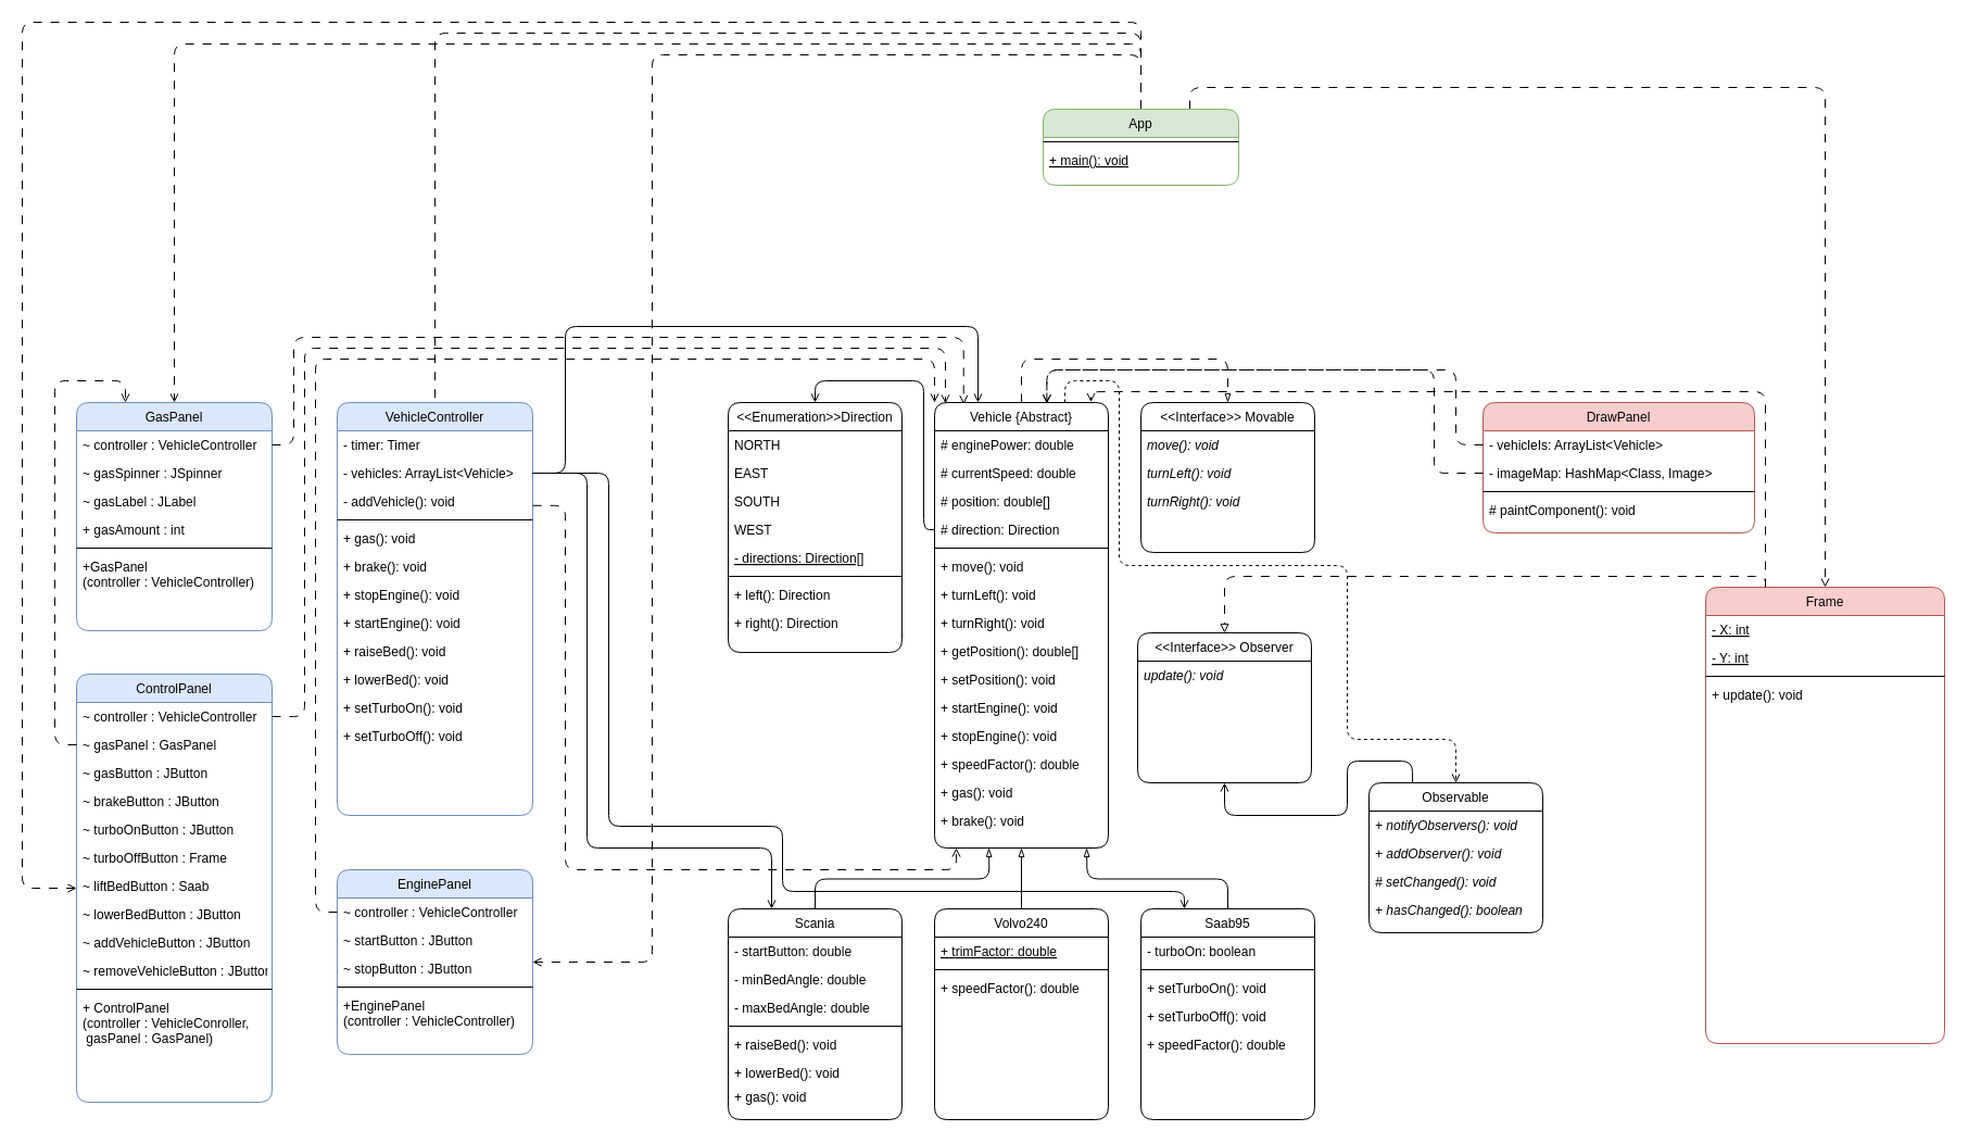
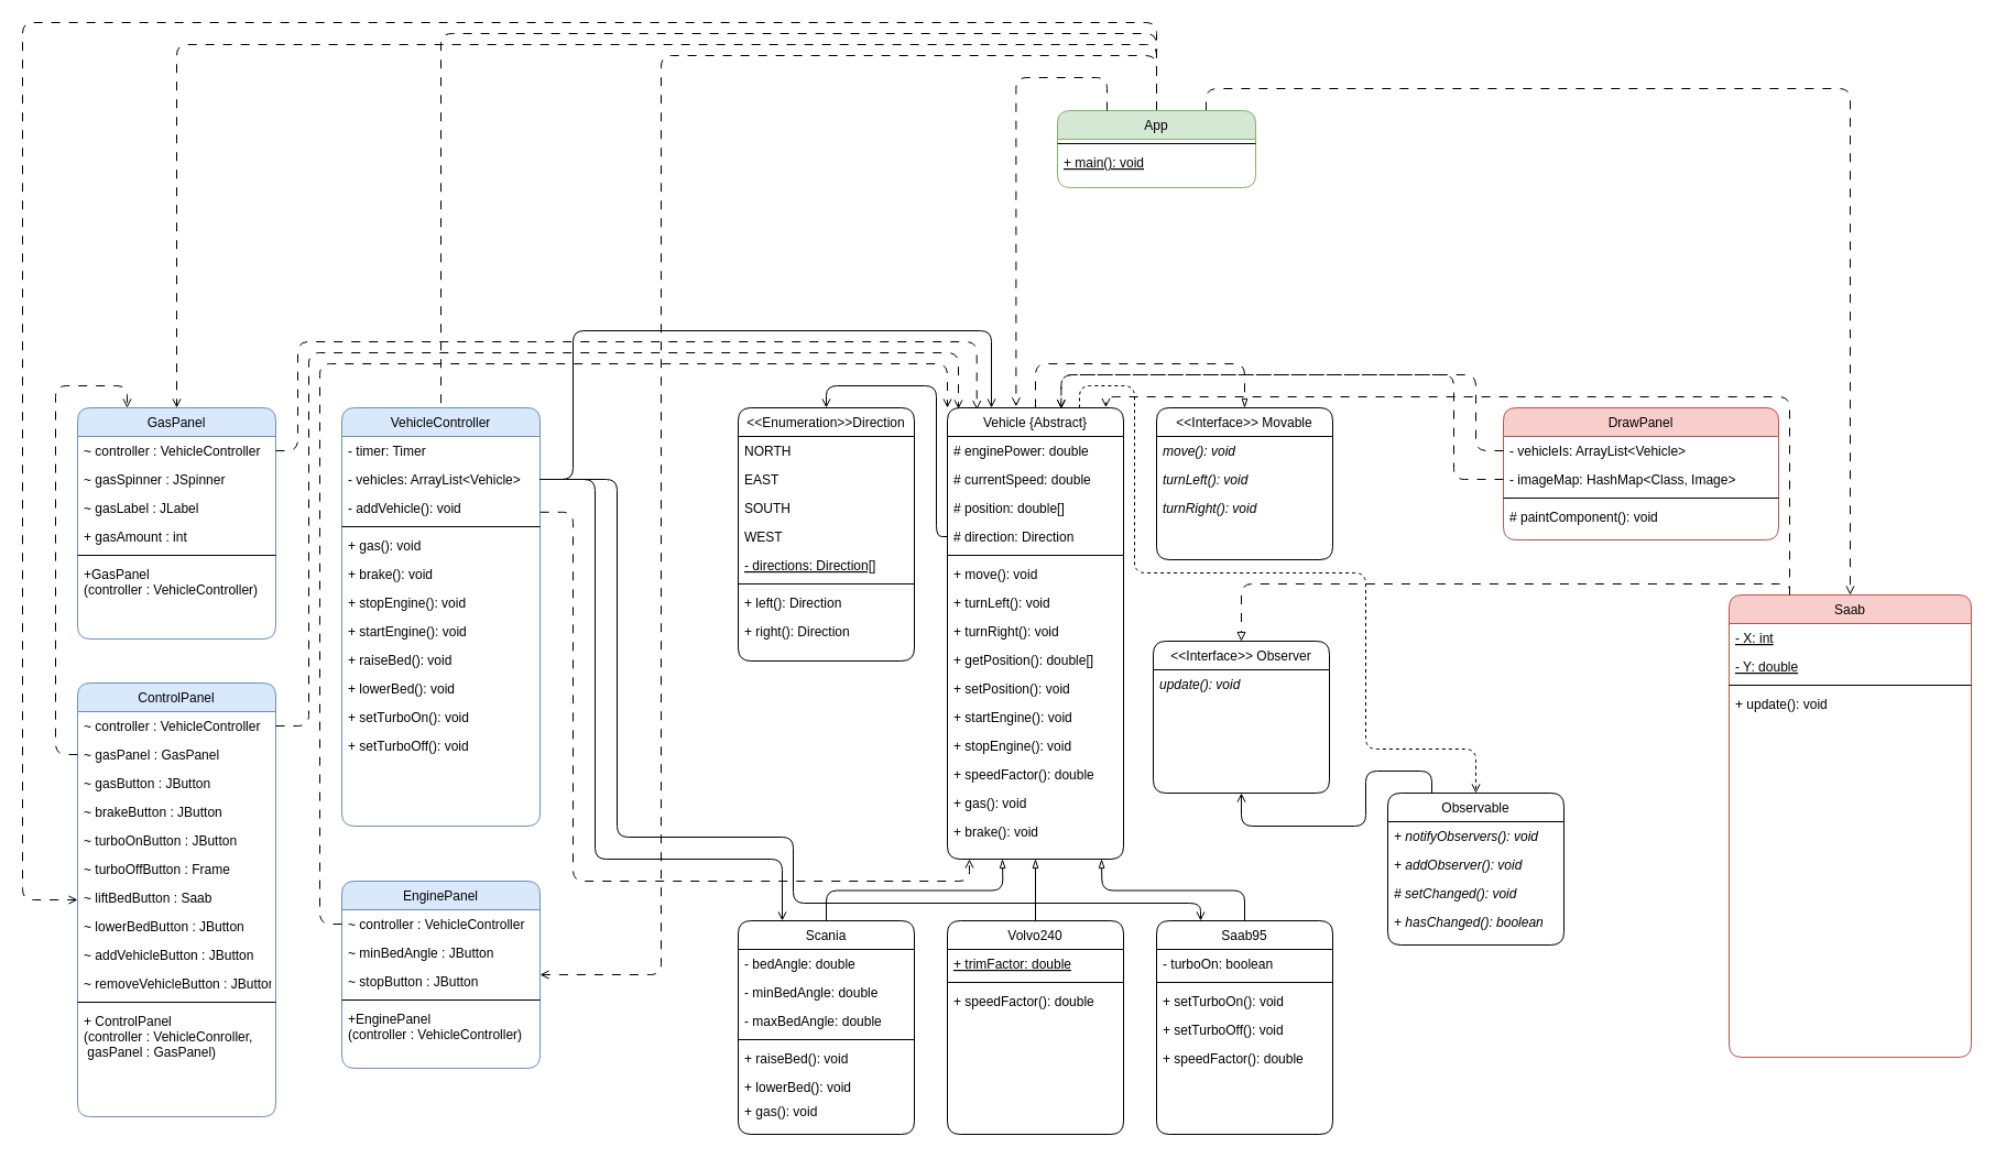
+ <mxCell id="91" style="edgeStyle=orthogonalEdgeStyle;rounded=1;orthogonalLoop=1;jettySize=auto;html=1;exitX=0.25;exitY=0;exitDx=0;exitDy=0;entryX=0.39;entryY=-0.003;entryDx=0;entryDy=0;entryPerimeter=0;dashed=1;dashPattern=8 8;endArrow=open;endFill=0;" parent="1" source="88" target="53" edge="1"><mxGeometry relative="1" as="geometry"><Array as="points"><mxPoint x="1005" y="70" /><mxPoint x="922" y="70" /></Array></mxGeometry></mxCell>
- <mxCell id="23" value="Frame" style="swimlane;fontStyle=0;align=center;verticalAlign=top;childLayout=stackLayout;horizontal=1;startSize=26;horizontalStack=0;resizeParent=1;resizeLast=0;collapsible=1;marginBottom=0;rounded=1;shadow=0;strokeWidth=1;fillColor=#f8cecc;strokeColor=#b85450;" parent="1" vertex="1"><mxGeometry x="1570" y="540" width="220" height="420" as="geometry"><mxRectangle x="340" y="380" width="170" height="26" as="alternateBounds" /></mxGeometry></mxCell>
+ <mxCell id="23" value="Saab" style="swimlane;fontStyle=0;align=center;verticalAlign=top;childLayout=stackLayout;horizontal=1;startSize=26;horizontalStack=0;resizeParent=1;resizeLast=0;collapsible=1;marginBottom=0;rounded=1;shadow=0;strokeWidth=1;fillColor=#f8cecc;strokeColor=#b85450;" parent="1" vertex="1"><mxGeometry x="1570" y="540" width="220" height="420" as="geometry"><mxRectangle x="340" y="380" width="170" height="26" as="alternateBounds" /></mxGeometry></mxCell>
- <mxCell id="25" value="- Y: int" style="text;align=left;verticalAlign=top;spacingLeft=4;spacingRight=4;overflow=hidden;rotatable=0;points=[[0,0.5],[1,0.5]];portConstraint=eastwest;fontStyle=4;rounded=1;" parent="23" vertex="1"><mxGeometry y="52" width="220" height="26" as="geometry" /></mxCell>
+ <mxCell id="25" value="- Y: double" style="text;align=left;verticalAlign=top;spacingLeft=4;spacingRight=4;overflow=hidden;rotatable=0;points=[[0,0.5],[1,0.5]];portConstraint=eastwest;fontStyle=4;rounded=1;" parent="23" vertex="1"><mxGeometry y="52" width="220" height="26" as="geometry" /></mxCell>
- <mxCell id="109" value="~ startButton : JButton" style="text;align=left;verticalAlign=top;spacingLeft=4;spacingRight=4;overflow=hidden;rotatable=0;points=[[0,0.5],[1,0.5]];portConstraint=eastwest;rounded=1;" parent="107" vertex="1"><mxGeometry y="52" width="180" height="26" as="geometry" /></mxCell>
+ <mxCell id="109" value="~ minBedAngle : JButton" style="text;align=left;verticalAlign=top;spacingLeft=4;spacingRight=4;overflow=hidden;rotatable=0;points=[[0,0.5],[1,0.5]];portConstraint=eastwest;rounded=1;" parent="107" vertex="1"><mxGeometry y="52" width="180" height="26" as="geometry" /></mxCell>
- <mxCell id="35" value="- startButton: double" style="text;align=left;verticalAlign=top;spacingLeft=4;spacingRight=4;overflow=hidden;rotatable=0;points=[[0,0.5],[1,0.5]];portConstraint=eastwest;rounded=1;shadow=0;html=0;" parent="34" vertex="1"><mxGeometry y="26" width="160" height="26" as="geometry" /></mxCell>
+ <mxCell id="35" value="- bedAngle: double" style="text;align=left;verticalAlign=top;spacingLeft=4;spacingRight=4;overflow=hidden;rotatable=0;points=[[0,0.5],[1,0.5]];portConstraint=eastwest;rounded=1;shadow=0;html=0;" parent="34" vertex="1"><mxGeometry y="26" width="160" height="26" as="geometry" /></mxCell>
